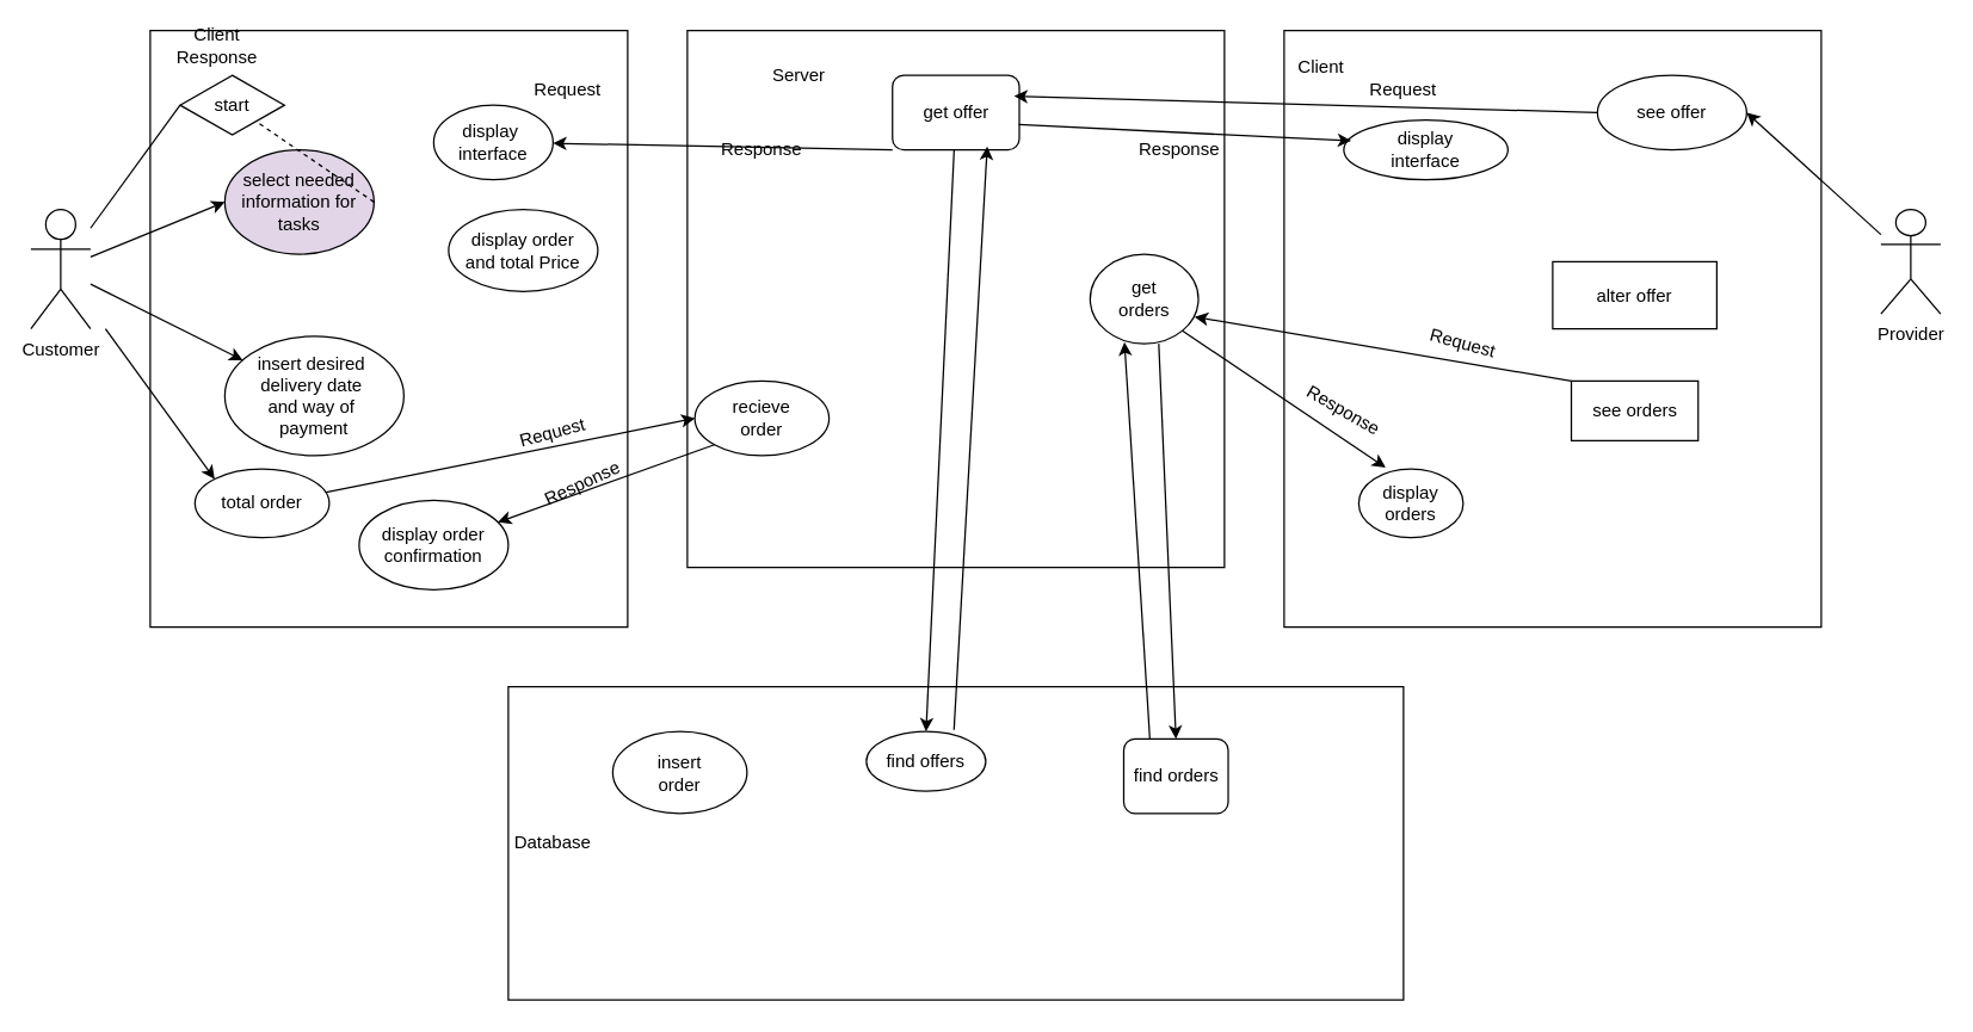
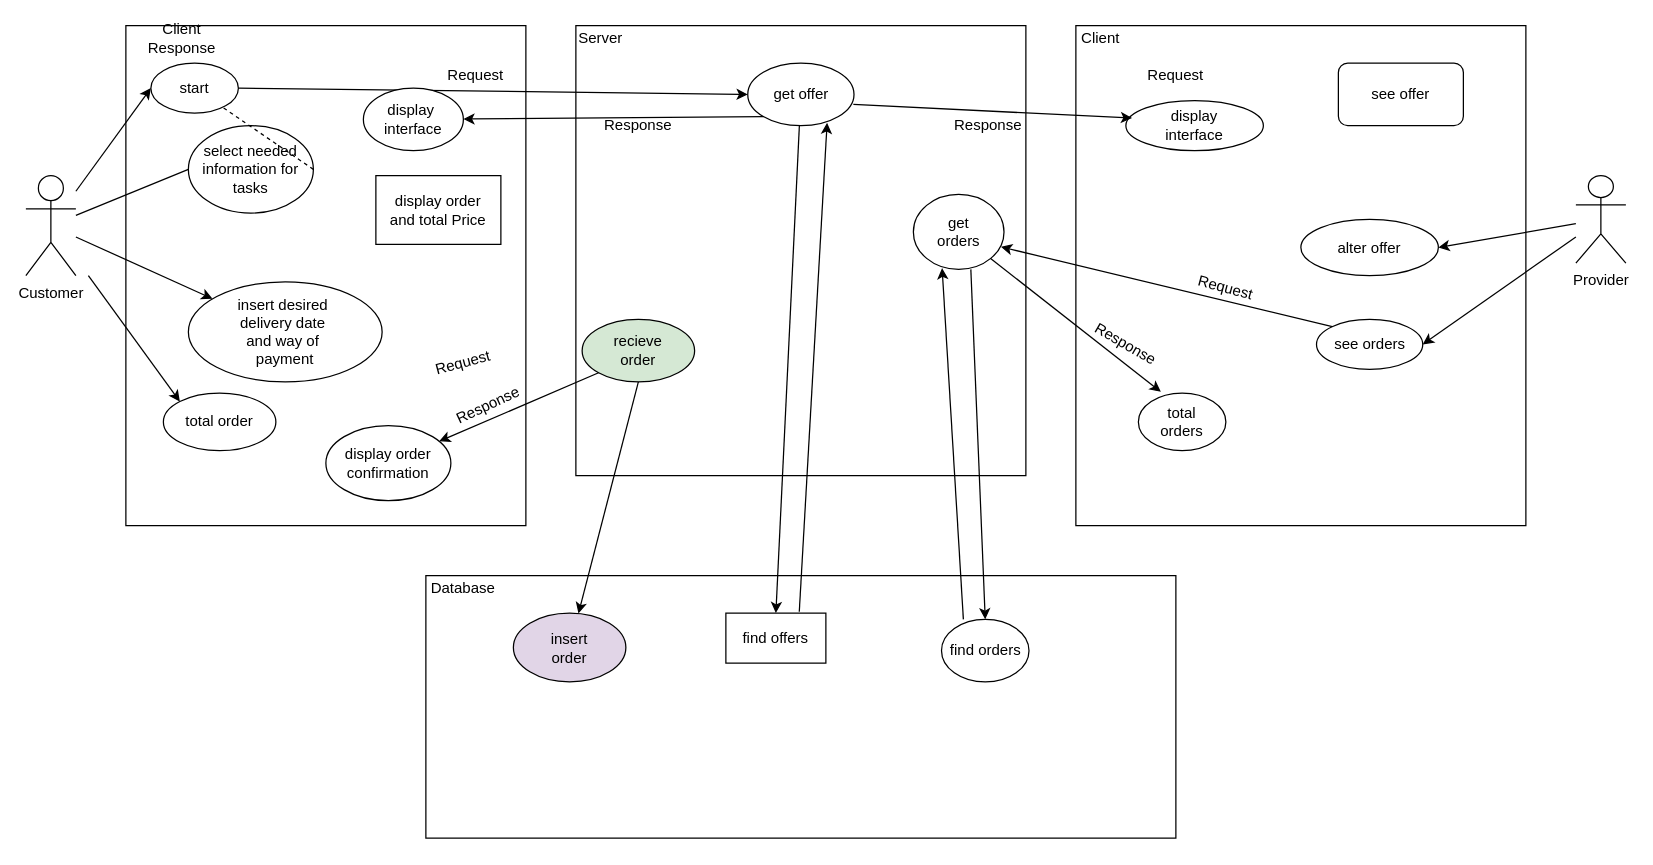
- <mxCell id="40" value="Client" style="text;html=1;strokeColor=none;fillColor=none;align=center;verticalAlign=middle;whiteSpace=wrap;rounded=0;" vertex="1" parent="1"><mxGeometry x="865" y="35" width="40" height="20" as="geometry" /></mxCell>
+ <mxCell id="40" value="Client" style="text;html=1;strokeColor=none;fillColor=none;align=center;verticalAlign=middle;whiteSpace=wrap;rounded=0;" vertex="1" parent="1"><mxGeometry x="860" y="20" width="40" height="20" as="geometry" /></mxCell>
- <mxCell id="15" value="Server" style="text;html=1;strokeColor=none;fillColor=none;align=center;verticalAlign=middle;whiteSpace=wrap;rounded=0;" vertex="1" parent="1"><mxGeometry x="515" y="40" width="40" height="20" as="geometry" /></mxCell>
+ <mxCell id="15" value="Server" style="text;html=1;strokeColor=none;fillColor=none;align=center;verticalAlign=middle;whiteSpace=wrap;rounded=0;" vertex="1" parent="1"><mxGeometry x="460" y="20" width="40" height="20" as="geometry" /></mxCell>
- <mxCell id="5" value="start" style="rhombus;whiteSpace=wrap;html=1;" vertex="1" parent="1"><mxGeometry x="120" y="50" width="70" height="40" as="geometry" /></mxCell>
+ <mxCell id="5" value="start" style="ellipse;whiteSpace=wrap;html=1;" vertex="1" parent="1"><mxGeometry x="120" y="50" width="70" height="40" as="geometry" /></mxCell>
- <mxCell id="48" value="" style="endArrow=classic;html=1;exitX=0;exitY=0.5;exitDx=0;exitDy=0;entryX=0.959;entryY=0.28;entryDx=0;entryDy=0;entryPerimeter=0;" edge="1" parent="1" source="41" target="16"><mxGeometry width="50" height="50" relative="1" as="geometry"><mxPoint x="990" y="460" as="sourcePoint" /><mxPoint x="1040" y="410" as="targetPoint" /></mxGeometry></mxCell>
+ <mxCell id="17" value="" style="endArrow=classic;html=1;exitX=1;exitY=0.5;exitDx=0;exitDy=0;entryX=0;entryY=0.5;entryDx=0;entryDy=0;" edge="1" parent="1" source="5" target="16"><mxGeometry width="50" height="50" relative="1" as="geometry"><mxPoint x="610" y="310" as="sourcePoint" /><mxPoint x="660" y="260" as="targetPoint" /></mxGeometry></mxCell>
- <mxCell id="6" value="" style="endArrow=none;html=1;entryX=0;entryY=0.5;entryDx=0;entryDy=0;" edge="1" parent="1" source="3" target="5"><mxGeometry width="50" height="50" relative="1" as="geometry"><mxPoint x="470" y="310" as="sourcePoint" /><mxPoint x="520" y="260" as="targetPoint" /></mxGeometry></mxCell>
+ <mxCell id="6" value="" style="endArrow=classic;html=1;entryX=0;entryY=0.5;entryDx=0;entryDy=0;" edge="1" parent="1" source="3" target="5"><mxGeometry width="50" height="50" relative="1" as="geometry"><mxPoint x="470" y="310" as="sourcePoint" /><mxPoint x="520" y="260" as="targetPoint" /></mxGeometry></mxCell>
- <mxCell id="16" value="get offer" style="whiteSpace=wrap;html=1;rounded=1;" vertex="1" parent="1"><mxGeometry x="597.5" y="50" width="85" height="50" as="geometry" /></mxCell>
+ <mxCell id="16" value="get offer" style="ellipse;whiteSpace=wrap;html=1;" vertex="1" parent="1"><mxGeometry x="597.5" y="50" width="85" height="50" as="geometry" /></mxCell>
- <mxCell id="41" value="see offer" style="ellipse;whiteSpace=wrap;html=1;" vertex="1" parent="1"><mxGeometry x="1070" y="50" width="100" height="50" as="geometry" /></mxCell>
+ <mxCell id="41" value="see offer" style="whiteSpace=wrap;html=1;rounded=1;" vertex="1" parent="1"><mxGeometry x="1070" y="50" width="100" height="50" as="geometry" /></mxCell>
- <mxCell id="47" value="" style="endArrow=classic;html=1;entryX=1;entryY=0.5;entryDx=0;entryDy=0;" edge="1" parent="1" source="39" target="41"><mxGeometry width="50" height="50" relative="1" as="geometry"><mxPoint x="990" y="460" as="sourcePoint" /><mxPoint x="1040" y="410" as="targetPoint" /></mxGeometry></mxCell>
- <mxCell id="7" value="select needed information for tasks" style="ellipse;whiteSpace=wrap;html=1;fillColor=#e1d5e7;" vertex="1" parent="1"><mxGeometry x="150" y="100" width="100" height="70" as="geometry" /></mxCell>
+ <mxCell id="7" value="select needed information for tasks" style="ellipse;whiteSpace=wrap;html=1;" vertex="1" parent="1"><mxGeometry x="150" y="100" width="100" height="70" as="geometry" /></mxCell>
- <mxCell id="8" value="" style="endArrow=classic;html=1;entryX=0;entryY=0.5;entryDx=0;entryDy=0;" edge="1" parent="1" source="3" target="7"><mxGeometry width="50" height="50" relative="1" as="geometry"><mxPoint x="450" y="240" as="sourcePoint" /><mxPoint x="500" y="190" as="targetPoint" /></mxGeometry></mxCell>
+ <mxCell id="8" value="" style="endArrow=none;html=1;entryX=0;entryY=0.5;entryDx=0;entryDy=0;" edge="1" parent="1" source="3" target="7"><mxGeometry width="50" height="50" relative="1" as="geometry"><mxPoint x="450" y="240" as="sourcePoint" /><mxPoint x="500" y="190" as="targetPoint" /></mxGeometry></mxCell>
- <mxCell id="9" value="display order&lt;br&gt;and total Price" style="ellipse;whiteSpace=wrap;html=1;" vertex="1" parent="1"><mxGeometry x="300" y="140" width="100" height="55" as="geometry" /></mxCell>
+ <mxCell id="9" value="display order&lt;br&gt;and total Price" style="whiteSpace=wrap;html=1;rounded=0;" vertex="1" parent="1"><mxGeometry x="300" y="140" width="100" height="55" as="geometry" /></mxCell>
+ <mxCell id="53" value="" style="endArrow=classic;html=1;entryX=1;entryY=0.5;entryDx=0;entryDy=0;" edge="1" parent="1" source="39" target="43"><mxGeometry width="50" height="50" relative="1" as="geometry"><mxPoint x="990" y="460" as="sourcePoint" /><mxPoint x="1040" y="410" as="targetPoint" /></mxGeometry></mxCell>
- <mxCell id="43" value="alter offer" style="whiteSpace=wrap;html=1;rounded=0;" vertex="1" parent="1"><mxGeometry x="1040" y="175" width="110" height="45" as="geometry" /></mxCell>
+ <mxCell id="43" value="alter offer" style="ellipse;whiteSpace=wrap;html=1;" vertex="1" parent="1"><mxGeometry x="1040" y="175" width="110" height="45" as="geometry" /></mxCell>
- <mxCell id="38" value="get&lt;br&gt;orders" style="ellipse;whiteSpace=wrap;html=1;" vertex="1" parent="1"><mxGeometry x="730" y="170" width="72.5" height="60" as="geometry" /></mxCell>
+ <mxCell id="38" value="get&lt;br&gt;orders" style="ellipse;whiteSpace=wrap;html=1;" vertex="1" parent="1"><mxGeometry x="730" y="155" width="72.5" height="60" as="geometry" /></mxCell>
+ <mxCell id="54" value="" style="endArrow=classic;html=1;entryX=1;entryY=0.5;entryDx=0;entryDy=0;" edge="1" parent="1" source="39" target="45"><mxGeometry width="50" height="50" relative="1" as="geometry"><mxPoint x="990" y="460" as="sourcePoint" /><mxPoint x="1040" y="410" as="targetPoint" /></mxGeometry></mxCell>
- <mxCell id="11" value="insert desired&amp;nbsp;&lt;br&gt;delivery date&amp;nbsp;&lt;br&gt;and way of&amp;nbsp;&lt;br&gt;payment" style="ellipse;whiteSpace=wrap;html=1;" vertex="1" parent="1"><mxGeometry x="150" y="225" width="120" height="80" as="geometry" /></mxCell>
+ <mxCell id="11" value="insert desired&amp;nbsp;&lt;br&gt;delivery date&amp;nbsp;&lt;br&gt;and way of&amp;nbsp;&lt;br&gt;payment" style="ellipse;whiteSpace=wrap;html=1;" vertex="1" parent="1"><mxGeometry x="150" y="225" width="155" height="80" as="geometry" /></mxCell>
- <mxCell id="45" value="see orders" style="whiteSpace=wrap;html=1;rounded=0;" vertex="1" parent="1"><mxGeometry x="1052.5" y="255" width="85" height="40" as="geometry" /></mxCell>
+ <mxCell id="45" value="see orders" style="ellipse;whiteSpace=wrap;html=1;" vertex="1" parent="1"><mxGeometry x="1052.5" y="255" width="85" height="40" as="geometry" /></mxCell>
- <mxCell id="22" value="recieve&lt;br&gt;order" style="ellipse;whiteSpace=wrap;html=1;" vertex="1" parent="1"><mxGeometry x="465" y="255" width="90" height="50" as="geometry" /></mxCell>
+ <mxCell id="22" value="recieve&lt;br&gt;order" style="ellipse;whiteSpace=wrap;html=1;fillColor=#d5e8d4;" vertex="1" parent="1"><mxGeometry x="465" y="255" width="90" height="50" as="geometry" /></mxCell>
- <mxCell id="23" value="" style="endArrow=classic;html=1;exitX=0.965;exitY=0.345;exitDx=0;exitDy=0;exitPerimeter=0;entryX=0;entryY=0.5;entryDx=0;entryDy=0;" edge="1" parent="1" source="24" target="22"><mxGeometry width="50" height="50" relative="1" as="geometry"><mxPoint x="610" y="310" as="sourcePoint" /><mxPoint x="660" y="260" as="targetPoint" /></mxGeometry></mxCell>
- <mxCell id="46" value="display&lt;br&gt;orders" style="ellipse;whiteSpace=wrap;html=1;" vertex="1" parent="1"><mxGeometry x="910" y="314" width="70" height="46" as="geometry" /></mxCell>
+ <mxCell id="46" value="total&lt;br&gt;orders" style="ellipse;whiteSpace=wrap;html=1;" vertex="1" parent="1"><mxGeometry x="910" y="314" width="70" height="46" as="geometry" /></mxCell>
- <mxCell id="13" value="display order&lt;br&gt;confirmation" style="ellipse;whiteSpace=wrap;html=1;" vertex="1" parent="1"><mxGeometry x="240" y="335" width="100" height="60" as="geometry" /></mxCell>
+ <mxCell id="13" value="display order&lt;br&gt;confirmation" style="ellipse;whiteSpace=wrap;html=1;" vertex="1" parent="1"><mxGeometry x="260" y="340" width="100" height="60" as="geometry" /></mxCell>
+ <mxCell id="32" value="" style="endArrow=classic;html=1;exitX=0.5;exitY=1;exitDx=0;exitDy=0;" edge="1" parent="1" source="22" target="31"><mxGeometry width="50" height="50" relative="1" as="geometry"><mxPoint x="550" y="370" as="sourcePoint" /><mxPoint x="600" y="320" as="targetPoint" /></mxGeometry></mxCell>
- <mxCell id="33" value="find offers" style="ellipse;whiteSpace=wrap;html=1;" vertex="1" parent="1"><mxGeometry x="580" y="490" width="80" height="40" as="geometry" /></mxCell>
+ <mxCell id="33" value="find offers" style="whiteSpace=wrap;html=1;rounded=0;" vertex="1" parent="1"><mxGeometry x="580" y="490" width="80" height="40" as="geometry" /></mxCell>
- <mxCell id="31" value="insert&lt;br&gt;order" style="ellipse;whiteSpace=wrap;html=1;" vertex="1" parent="1"><mxGeometry x="410" y="490" width="90" height="55" as="geometry" /></mxCell>
+ <mxCell id="31" value="insert&lt;br&gt;order" style="ellipse;whiteSpace=wrap;html=1;fillColor=#e1d5e7;" vertex="1" parent="1"><mxGeometry x="410" y="490" width="90" height="55" as="geometry" /></mxCell>
- <mxCell id="37" value="find orders" style="whiteSpace=wrap;html=1;rounded=1;" vertex="1" parent="1"><mxGeometry x="752.5" y="495" width="70" height="50" as="geometry" /></mxCell>
+ <mxCell id="37" value="find orders" style="ellipse;whiteSpace=wrap;html=1;" vertex="1" parent="1"><mxGeometry x="752.5" y="495" width="70" height="50" as="geometry" /></mxCell>
- <mxCell id="30" value="Database" style="text;html=1;strokeColor=none;fillColor=none;align=center;verticalAlign=middle;whiteSpace=wrap;rounded=0;" vertex="1" parent="1"><mxGeometry x="350" y="555" width="40" height="20" as="geometry" /></mxCell>
+ <mxCell id="30" value="Database" style="text;html=1;strokeColor=none;fillColor=none;align=center;verticalAlign=middle;whiteSpace=wrap;rounded=0;" vertex="1" parent="1"><mxGeometry x="350" y="460" width="40" height="20" as="geometry" /></mxCell>
